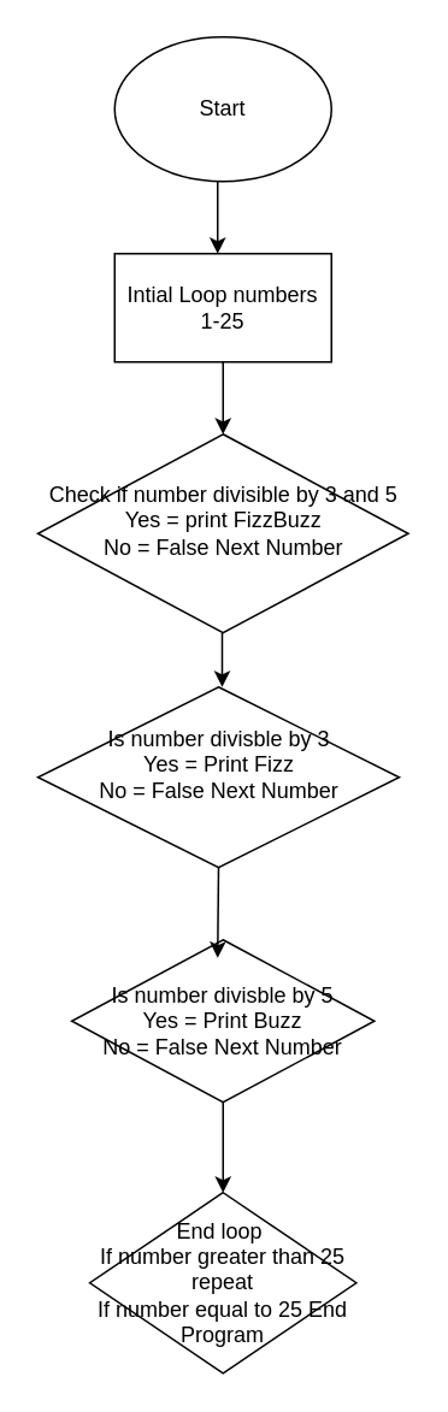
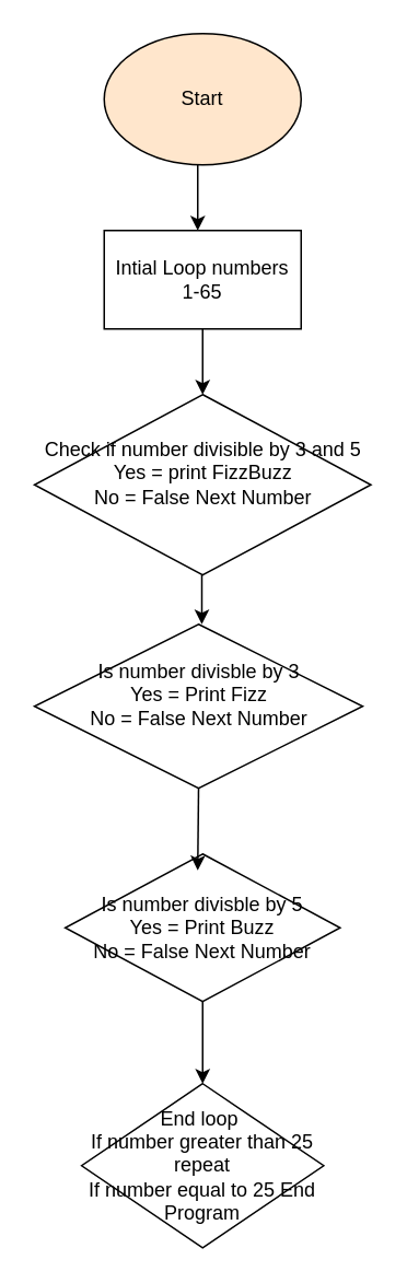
- <mxCell id="2" value="Start" style="ellipse;whiteSpace=wrap;html=1;" vertex="1" parent="1"><mxGeometry x="63" y="20" width="120" height="80" as="geometry" /></mxCell>
+ <mxCell id="2" value="Start" style="ellipse;whiteSpace=wrap;html=1;fillColor=#ffe6cc;" vertex="1" parent="1"><mxGeometry x="63" y="20" width="120" height="80" as="geometry" /></mxCell>
- <mxCell id="3" value="Intial Loop numbers 1-25" style="rounded=0;whiteSpace=wrap;html=1;" vertex="1" parent="1"><mxGeometry x="63" y="140" width="120" height="60" as="geometry" /></mxCell>
+ <mxCell id="3" value="Intial Loop numbers 1-65" style="rounded=0;whiteSpace=wrap;html=1;" vertex="1" parent="1"><mxGeometry x="63" y="140" width="120" height="60" as="geometry" /></mxCell>
